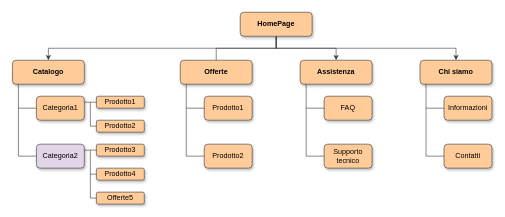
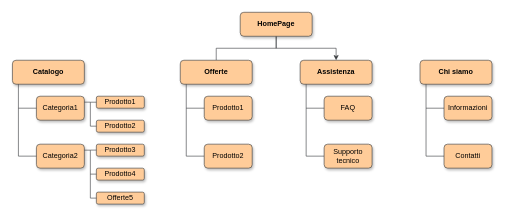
- <mxCell id="5" style="edgeStyle=orthogonalEdgeStyle;rounded=0;orthogonalLoop=1;jettySize=auto;html=1;entryX=0.5;entryY=0;entryDx=0;entryDy=0;fillColor=#ffcc99;strokeColor=#36393d;" edge="1" parent="1" source="6" target="10"><mxGeometry relative="1" as="geometry"><Array as="points"><mxPoint x="460" y="80" /><mxPoint x="760" y="80" /></Array></mxGeometry></mxCell>
- <mxCell id="2" style="edgeStyle=orthogonalEdgeStyle;rounded=0;orthogonalLoop=1;jettySize=auto;html=1;exitX=0.5;exitY=1;exitDx=0;exitDy=0;entryX=0.5;entryY=0;entryDx=0;entryDy=0;fillColor=#ffcc99;strokeColor=#36393d;" edge="1" parent="1" source="6" target="7"><mxGeometry relative="1" as="geometry"><Array as="points"><mxPoint x="460" y="80" /><mxPoint x="80" y="80" /></Array></mxGeometry></mxCell>
- <mxCell id="15" value="Categoria2" style="rounded=1;whiteSpace=wrap;html=1;fillColor=#e1d5e7;strokeColor=#36393d;shadow=1;glass=0;sketch=0;" vertex="1" parent="1"><mxGeometry x="60" y="240" width="80" height="40" as="geometry" /></mxCell>
+ <mxCell id="15" value="Categoria2" style="rounded=1;whiteSpace=wrap;html=1;fillColor=#ffcc99;strokeColor=#36393d;shadow=1;glass=0;sketch=0;" vertex="1" parent="1"><mxGeometry x="60" y="240" width="80" height="40" as="geometry" /></mxCell>
